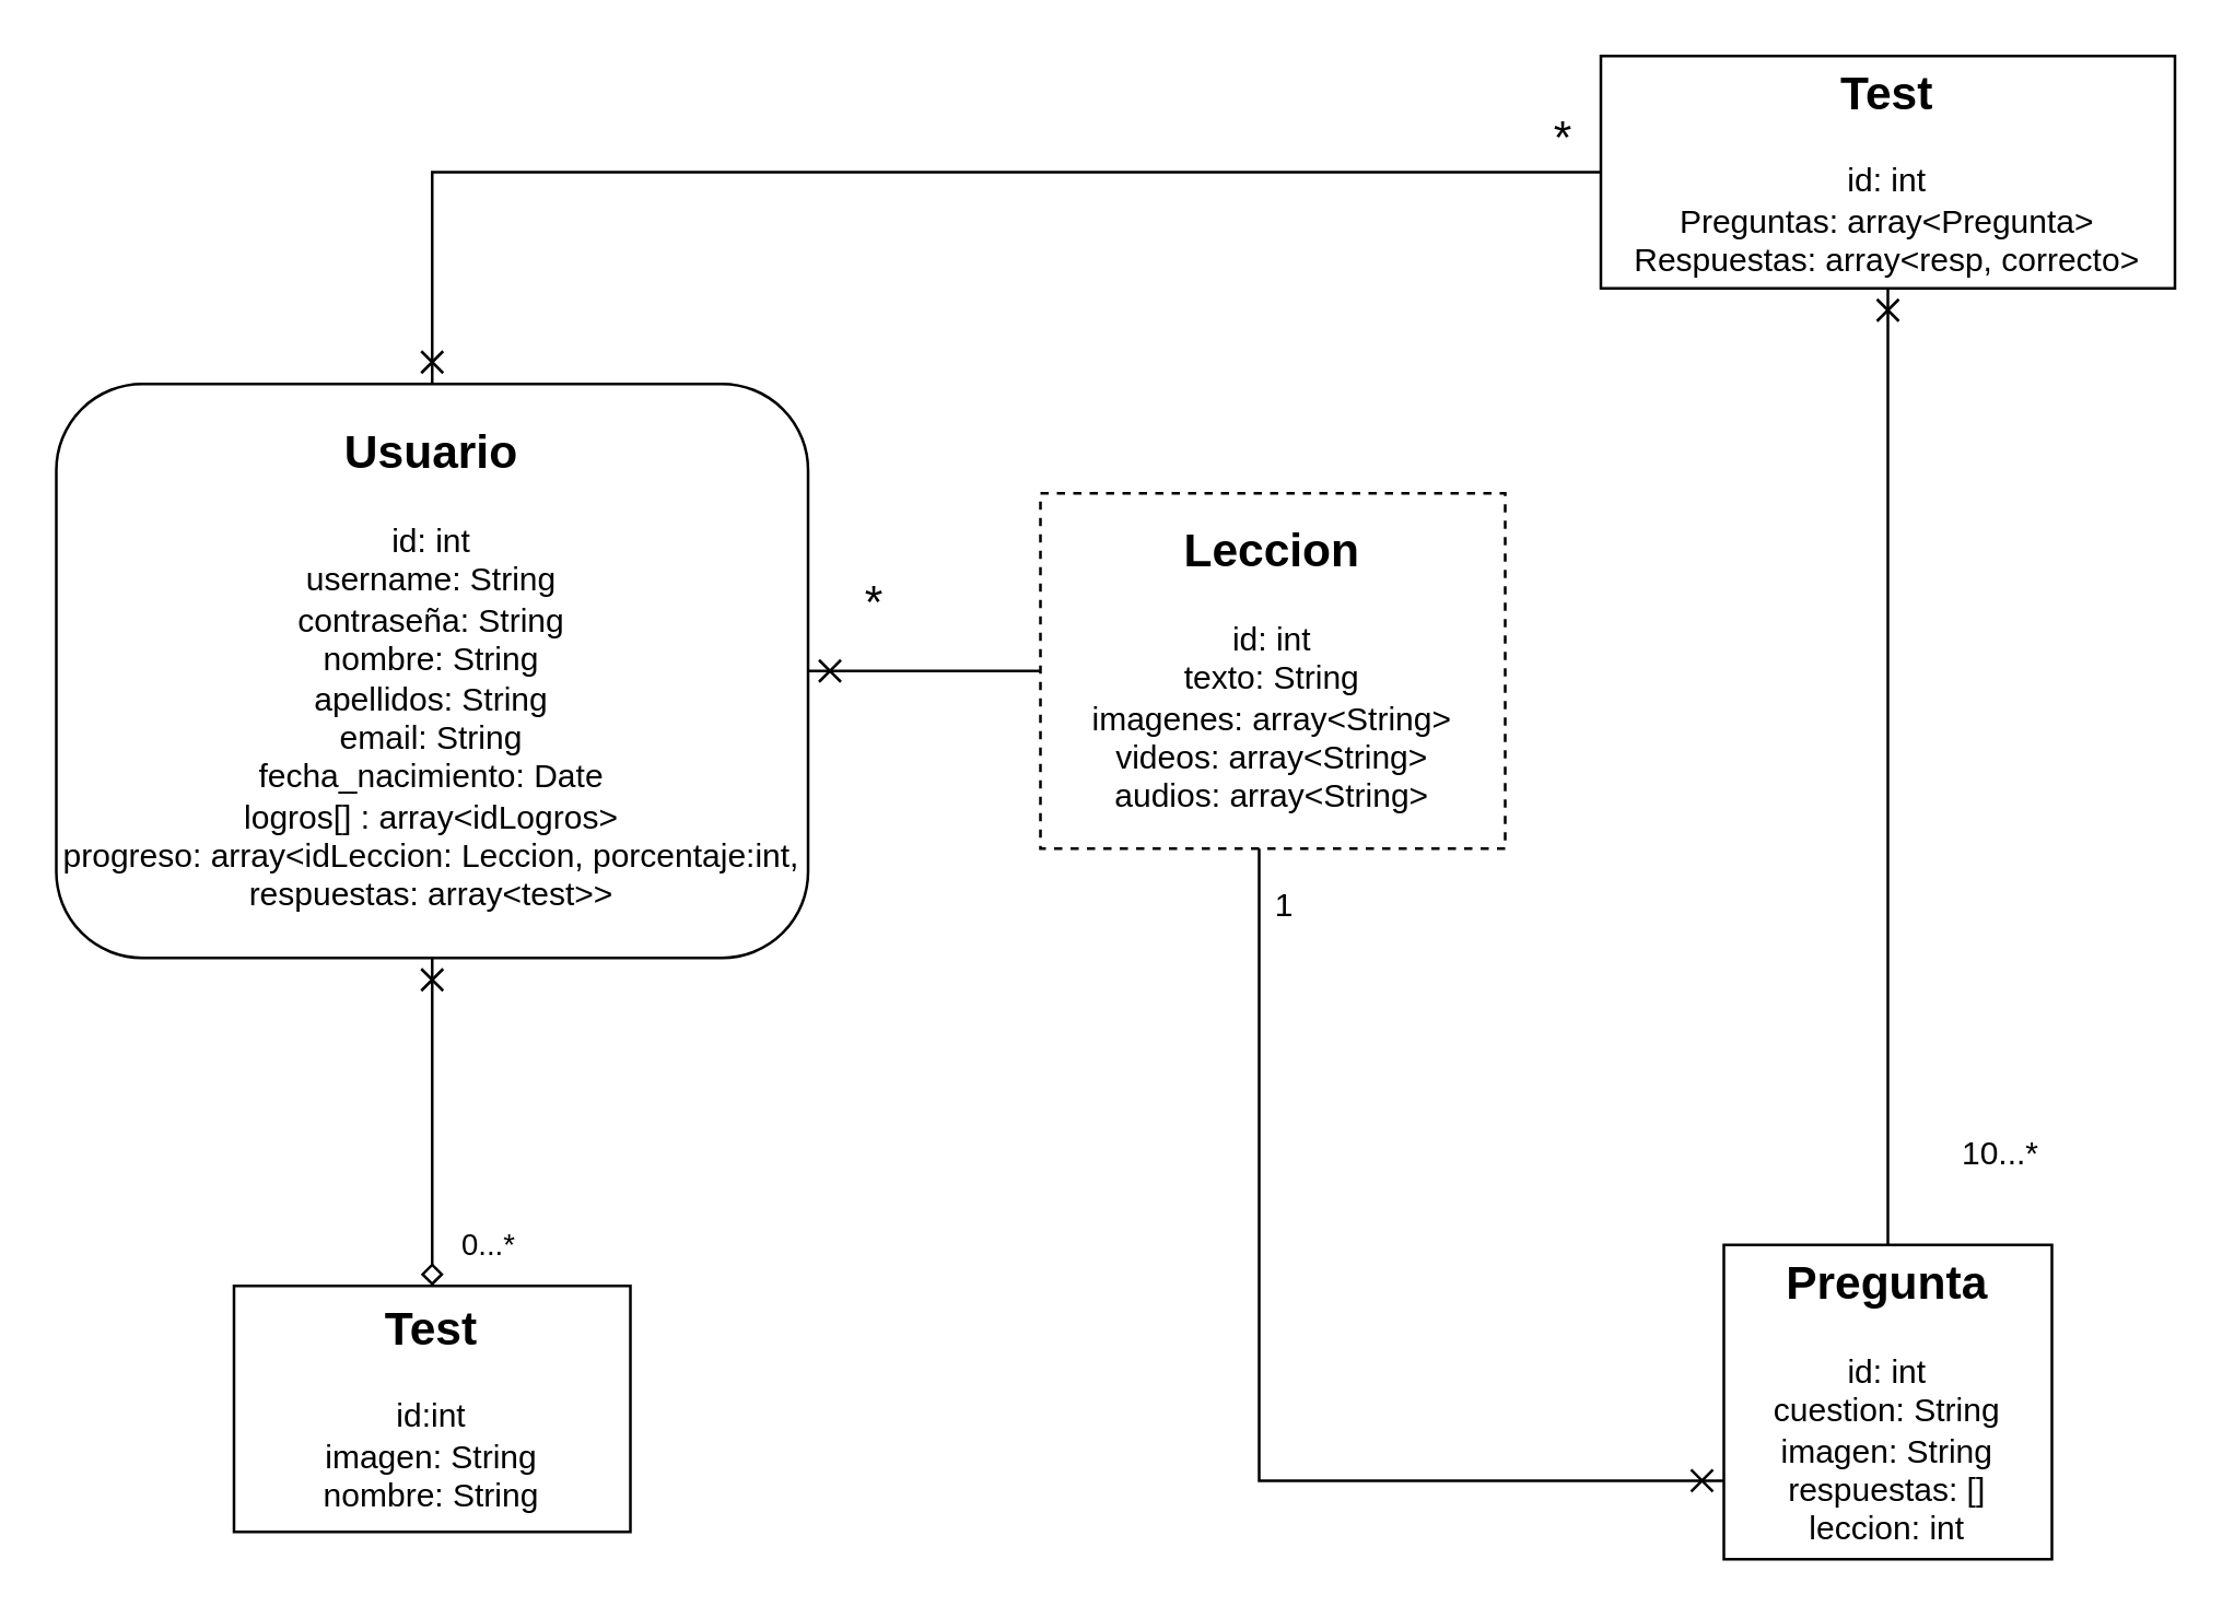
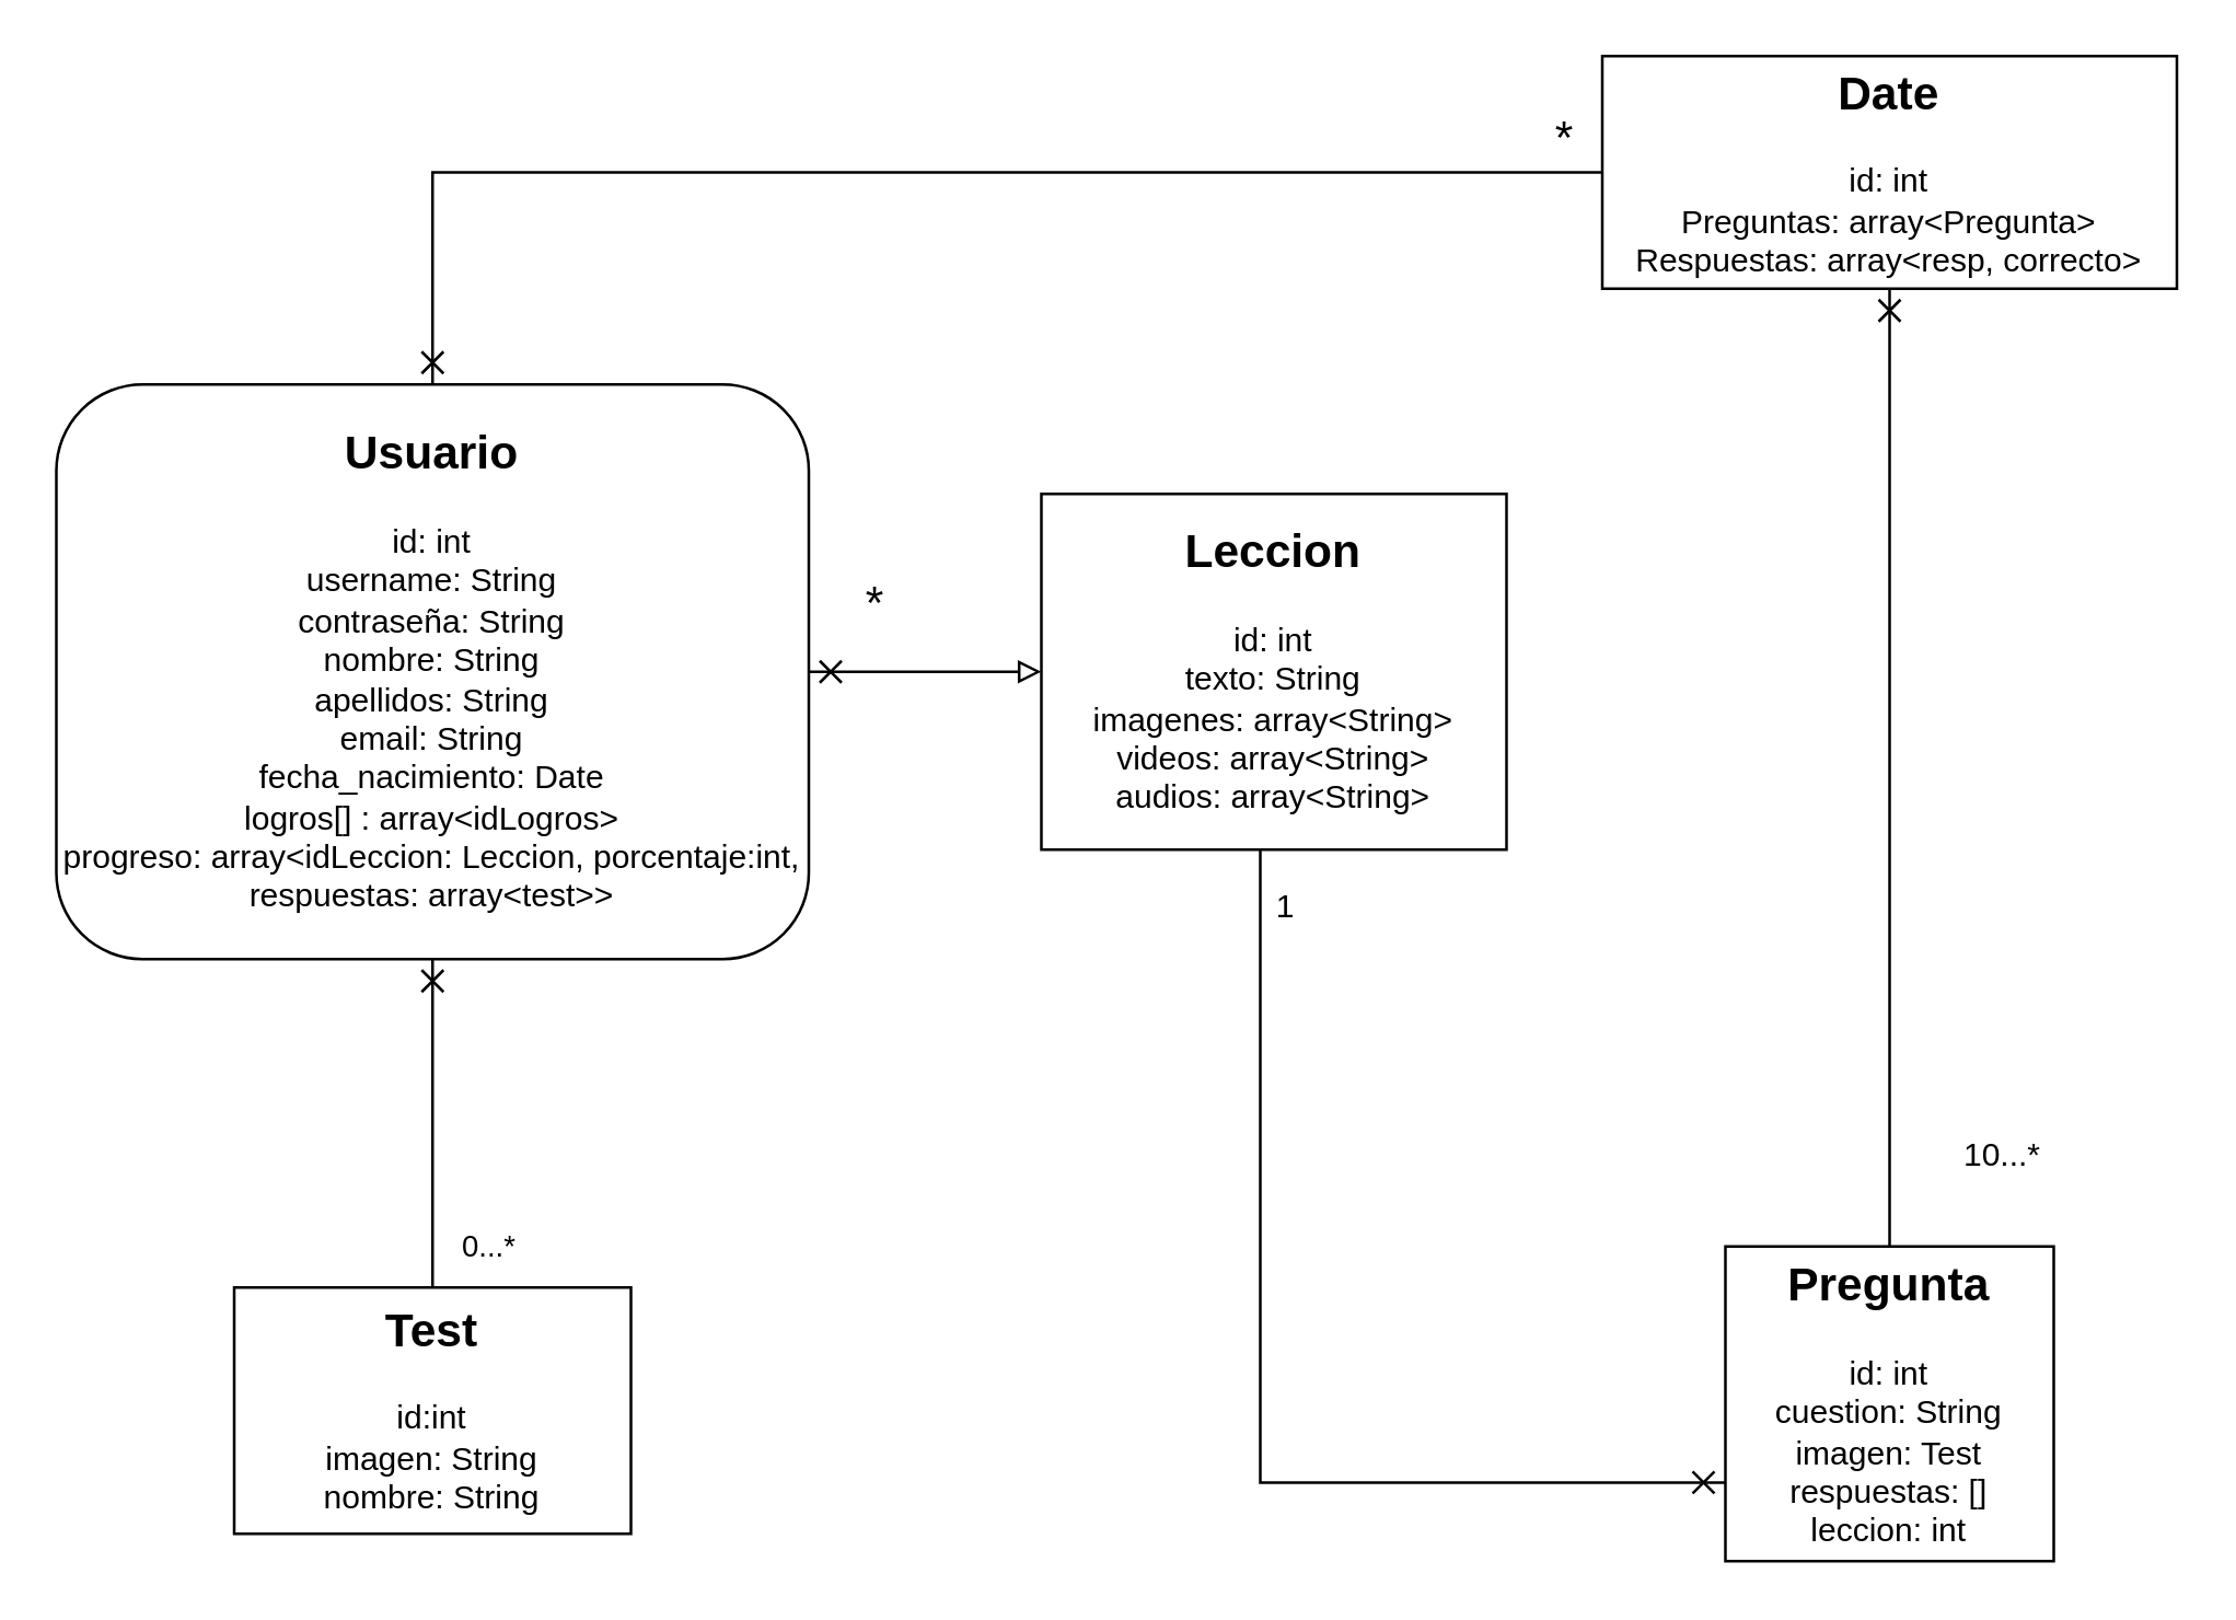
- <mxCell id="10" value="&lt;font style=&quot;&quot;&gt;&lt;font style=&quot;font-weight: bold; font-size: 17px;&quot;&gt;Test&lt;br&gt;&lt;/font&gt;&lt;br&gt;id: int&lt;br&gt;&lt;/font&gt;&lt;font style=&quot;font-size: 12px;&quot;&gt;Preguntas: array&amp;lt;Pregunta&amp;gt;&lt;br&gt;Respuestas: array&amp;lt;resp, correcto&amp;gt;&lt;br&gt;&lt;/font&gt;" style="rounded=0;whiteSpace=wrap;html=1;" parent="1" vertex="1"><mxGeometry x="585" y="20" width="210" height="85" as="geometry" /></mxCell>
+ <mxCell id="10" value="&lt;font style=&quot;&quot;&gt;&lt;font style=&quot;font-weight: bold; font-size: 17px;&quot;&gt;Date&lt;br&gt;&lt;/font&gt;&lt;br&gt;id: int&lt;br&gt;&lt;/font&gt;&lt;font style=&quot;font-size: 12px;&quot;&gt;Preguntas: array&amp;lt;Pregunta&amp;gt;&lt;br&gt;Respuestas: array&amp;lt;resp, correcto&amp;gt;&lt;br&gt;&lt;/font&gt;" style="rounded=0;whiteSpace=wrap;html=1;" parent="1" vertex="1"><mxGeometry x="585" y="20" width="210" height="85" as="geometry" /></mxCell>
- <mxCell id="4" style="edgeStyle=orthogonalEdgeStyle;rounded=0;orthogonalLoop=1;jettySize=auto;html=1;exitX=1;exitY=0.5;exitDx=0;exitDy=0;entryX=0;entryY=0.5;entryDx=0;entryDy=0;fontSize=17;startArrow=cross;startFill=0;endArrow=none;endFill=0;" parent="1" source="5" target="14" edge="1"><mxGeometry relative="1" as="geometry" /></mxCell>
+ <mxCell id="4" style="edgeStyle=orthogonalEdgeStyle;rounded=0;orthogonalLoop=1;jettySize=auto;html=1;exitX=1;exitY=0.5;exitDx=0;exitDy=0;entryX=0;entryY=0.5;entryDx=0;entryDy=0;fontSize=17;startArrow=cross;startFill=0;endArrow=block;endFill=0;" parent="1" source="5" target="14" edge="1"><mxGeometry relative="1" as="geometry" /></mxCell>
- <mxCell id="14" value="&lt;b&gt;&lt;font style=&quot;font-size: 17px;&quot;&gt;Leccion&lt;br&gt;&lt;/font&gt;&lt;/b&gt;&lt;br&gt;id: int&lt;br&gt;texto: String&lt;br&gt;imagenes: array&amp;lt;String&amp;gt;&lt;br&gt;videos: array&amp;lt;String&amp;gt;&lt;br&gt;audios: array&amp;lt;String&amp;gt;" style="rounded=0;whiteSpace=wrap;html=1;dashed=1;" parent="1" vertex="1"><mxGeometry x="380" y="180" width="170" height="130" as="geometry" /></mxCell>
+ <mxCell id="14" value="&lt;b&gt;&lt;font style=&quot;font-size: 17px;&quot;&gt;Leccion&lt;br&gt;&lt;/font&gt;&lt;/b&gt;&lt;br&gt;id: int&lt;br&gt;texto: String&lt;br&gt;imagenes: array&amp;lt;String&amp;gt;&lt;br&gt;videos: array&amp;lt;String&amp;gt;&lt;br&gt;audios: array&amp;lt;String&amp;gt;" style="rounded=0;whiteSpace=wrap;html=1;" parent="1" vertex="1"><mxGeometry x="380" y="180" width="170" height="130" as="geometry" /></mxCell>
- <mxCell id="2" style="edgeStyle=orthogonalEdgeStyle;rounded=0;orthogonalLoop=1;jettySize=auto;html=1;exitX=0.5;exitY=1;exitDx=0;exitDy=0;endArrow=diamond;endFill=0;startArrow=cross;startFill=0;" parent="1" source="5" target="15" edge="1"><mxGeometry relative="1" as="geometry" /></mxCell>
+ <mxCell id="2" style="edgeStyle=orthogonalEdgeStyle;rounded=0;orthogonalLoop=1;jettySize=auto;html=1;exitX=0.5;exitY=1;exitDx=0;exitDy=0;endArrow=none;endFill=0;startArrow=cross;startFill=0;" parent="1" source="5" target="15" edge="1"><mxGeometry relative="1" as="geometry" /></mxCell>
- <mxCell id="11" value="&lt;font style=&quot;font-size: 17px;&quot;&gt;&lt;b&gt;Pregunta&lt;br&gt;&lt;/b&gt;&lt;/font&gt;&lt;br&gt;id: int&lt;br&gt;cuestion: String&lt;br&gt;imagen: String&lt;br&gt;respuestas: []&lt;br&gt;leccion: int" style="rounded=0;whiteSpace=wrap;html=1;" parent="1" vertex="1"><mxGeometry x="630" y="455" width="120" height="115" as="geometry" /></mxCell>
+ <mxCell id="11" value="&lt;font style=&quot;font-size: 17px;&quot;&gt;&lt;b&gt;Pregunta&lt;br&gt;&lt;/b&gt;&lt;/font&gt;&lt;br&gt;id: int&lt;br&gt;cuestion: String&lt;br&gt;imagen: Test&lt;br&gt;respuestas: []&lt;br&gt;leccion: int" style="rounded=0;whiteSpace=wrap;html=1;" parent="1" vertex="1"><mxGeometry x="630" y="455" width="120" height="115" as="geometry" /></mxCell>
